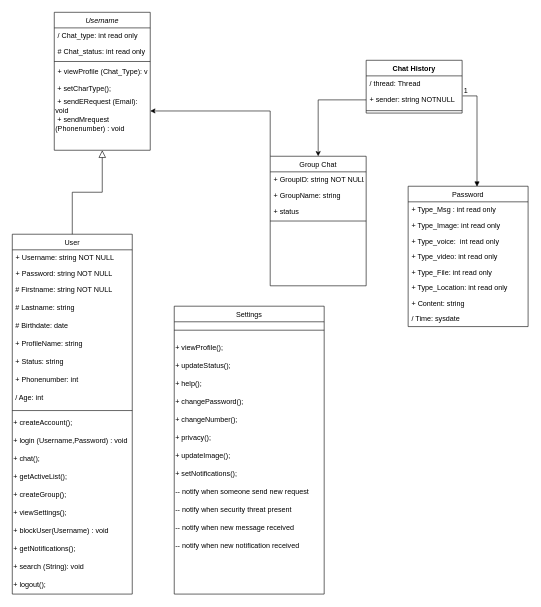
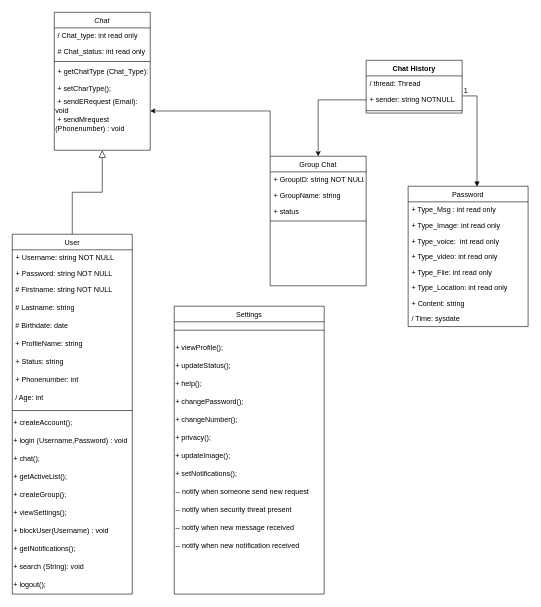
- <mxCell id="2" value="Username" style="swimlane;fontStyle=2;align=center;verticalAlign=top;childLayout=stackLayout;horizontal=1;startSize=26;horizontalStack=0;resizeParent=1;resizeLast=0;collapsible=1;marginBottom=0;rounded=0;shadow=0;strokeWidth=1;" parent="1" vertex="1"><mxGeometry x="90" y="20" width="160" height="230" as="geometry"><mxRectangle x="230" y="140" width="160" height="26" as="alternateBounds" /></mxGeometry></mxCell>
+ <mxCell id="2" value="Chat" style="swimlane;fontStyle=2;align=center;verticalAlign=top;childLayout=stackLayout;horizontal=1;startSize=26;horizontalStack=0;resizeParent=1;resizeLast=0;collapsible=1;marginBottom=0;rounded=0;shadow=0;strokeWidth=1;" parent="1" vertex="1"><mxGeometry x="90" y="20" width="160" height="230" as="geometry"><mxRectangle x="230" y="140" width="160" height="26" as="alternateBounds" /></mxGeometry></mxCell>
- <mxCell id="6" value="+ viewProfile (Chat_Type): void" style="text;align=left;verticalAlign=top;spacingLeft=4;spacingRight=4;overflow=hidden;rotatable=0;points=[[0,0.5],[1,0.5]];portConstraint=eastwest;" parent="2" vertex="1"><mxGeometry y="86" width="160" height="26" as="geometry" /></mxCell>
+ <mxCell id="6" value="+ getChatType (Chat_Type): void" style="text;align=left;verticalAlign=top;spacingLeft=4;spacingRight=4;overflow=hidden;rotatable=0;points=[[0,0.5],[1,0.5]];portConstraint=eastwest;" parent="2" vertex="1"><mxGeometry y="86" width="160" height="26" as="geometry" /></mxCell>
